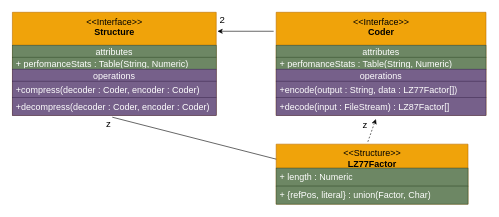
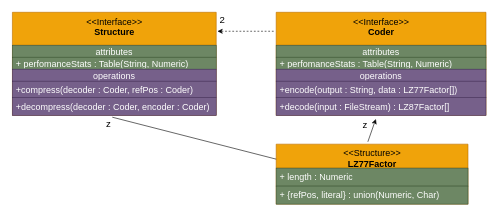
- <mxCell id="17" value="" style="endArrow=classic;html=1;fontSize=15;exitX=-0.012;exitY=0.184;exitDx=0;exitDy=0;exitPerimeter=0;entryX=1.006;entryY=0.184;entryDx=0;entryDy=0;entryPerimeter=0;" edge="1" parent="1" source="11" target="2"><mxGeometry relative="1" as="geometry"><mxPoint x="340" y="150" as="sourcePoint" /><mxPoint x="400" y="50" as="targetPoint" /></mxGeometry></mxCell>
+ <mxCell id="17" value="" style="endArrow=classic;html=1;fontSize=15;exitX=-0.012;exitY=0.184;exitDx=0;exitDy=0;exitPerimeter=0;entryX=1.006;entryY=0.184;entryDx=0;entryDy=0;entryPerimeter=0;dashed=1;" edge="1" parent="1" source="11" target="2"><mxGeometry relative="1" as="geometry"><mxPoint x="340" y="150" as="sourcePoint" /><mxPoint x="400" y="50" as="targetPoint" /></mxGeometry></mxCell>
- <mxCell id="6" value="+compress(decoder : Coder, encoder : Coder)" style="text;html=1;strokeColor=#432D57;fillColor=#76608a;align=left;verticalAlign=middle;spacingLeft=4;spacingRight=4;overflow=hidden;rotatable=0;points=[[0,0.5],[1,0.5]];portConstraint=eastwest;fontSize=15;fontColor=#ffffff;" vertex="1" parent="2"><mxGeometry y="115" width="340" height="27" as="geometry" /></mxCell>
+ <mxCell id="6" value="+compress(decoder : Coder, refPos : Coder)" style="text;html=1;strokeColor=#432D57;fillColor=#76608a;align=left;verticalAlign=middle;spacingLeft=4;spacingRight=4;overflow=hidden;rotatable=0;points=[[0,0.5],[1,0.5]];portConstraint=eastwest;fontSize=15;fontColor=#ffffff;" vertex="1" parent="2"><mxGeometry y="115" width="340" height="27" as="geometry" /></mxCell>
- <mxCell id="21" value="" style="endArrow=classic;html=1;fontSize=15;exitX=0.478;exitY=-0.04;exitDx=0;exitDy=0;exitPerimeter=0;entryX=0.475;entryY=1.2;entryDx=0;entryDy=0;entryPerimeter=0;dashed=1;" edge="1" parent="1" source="8" target="16"><mxGeometry relative="1" as="geometry"><mxPoint x="340" y="150" as="sourcePoint" /><mxPoint x="440" y="150" as="targetPoint" /></mxGeometry></mxCell>
+ <mxCell id="21" value="" style="endArrow=classic;html=1;fontSize=15;exitX=0.478;exitY=-0.04;exitDx=0;exitDy=0;exitPerimeter=0;entryX=0.475;entryY=1.2;entryDx=0;entryDy=0;entryPerimeter=0;" edge="1" parent="1" source="8" target="16"><mxGeometry relative="1" as="geometry"><mxPoint x="340" y="150" as="sourcePoint" /><mxPoint x="440" y="150" as="targetPoint" /></mxGeometry></mxCell>
- <mxCell id="10" value="+ {refPos, literal} : union(Factor, Char)" style="text;html=1;strokeColor=#3A5431;fillColor=#6d8764;align=left;verticalAlign=middle;spacingLeft=4;spacingRight=4;overflow=hidden;rotatable=0;points=[[0,0.5],[1,0.5]];portConstraint=eastwest;fontSize=15;fontColor=#ffffff;" vertex="1" parent="8"><mxGeometry y="70" width="320" height="30" as="geometry" /></mxCell>
+ <mxCell id="10" value="+ {refPos, literal} : union(Numeric, Char)" style="text;html=1;strokeColor=#3A5431;fillColor=#6d8764;align=left;verticalAlign=middle;spacingLeft=4;spacingRight=4;overflow=hidden;rotatable=0;points=[[0,0.5],[1,0.5]];portConstraint=eastwest;fontSize=15;fontColor=#ffffff;" vertex="1" parent="8"><mxGeometry y="70" width="320" height="30" as="geometry" /></mxCell>
